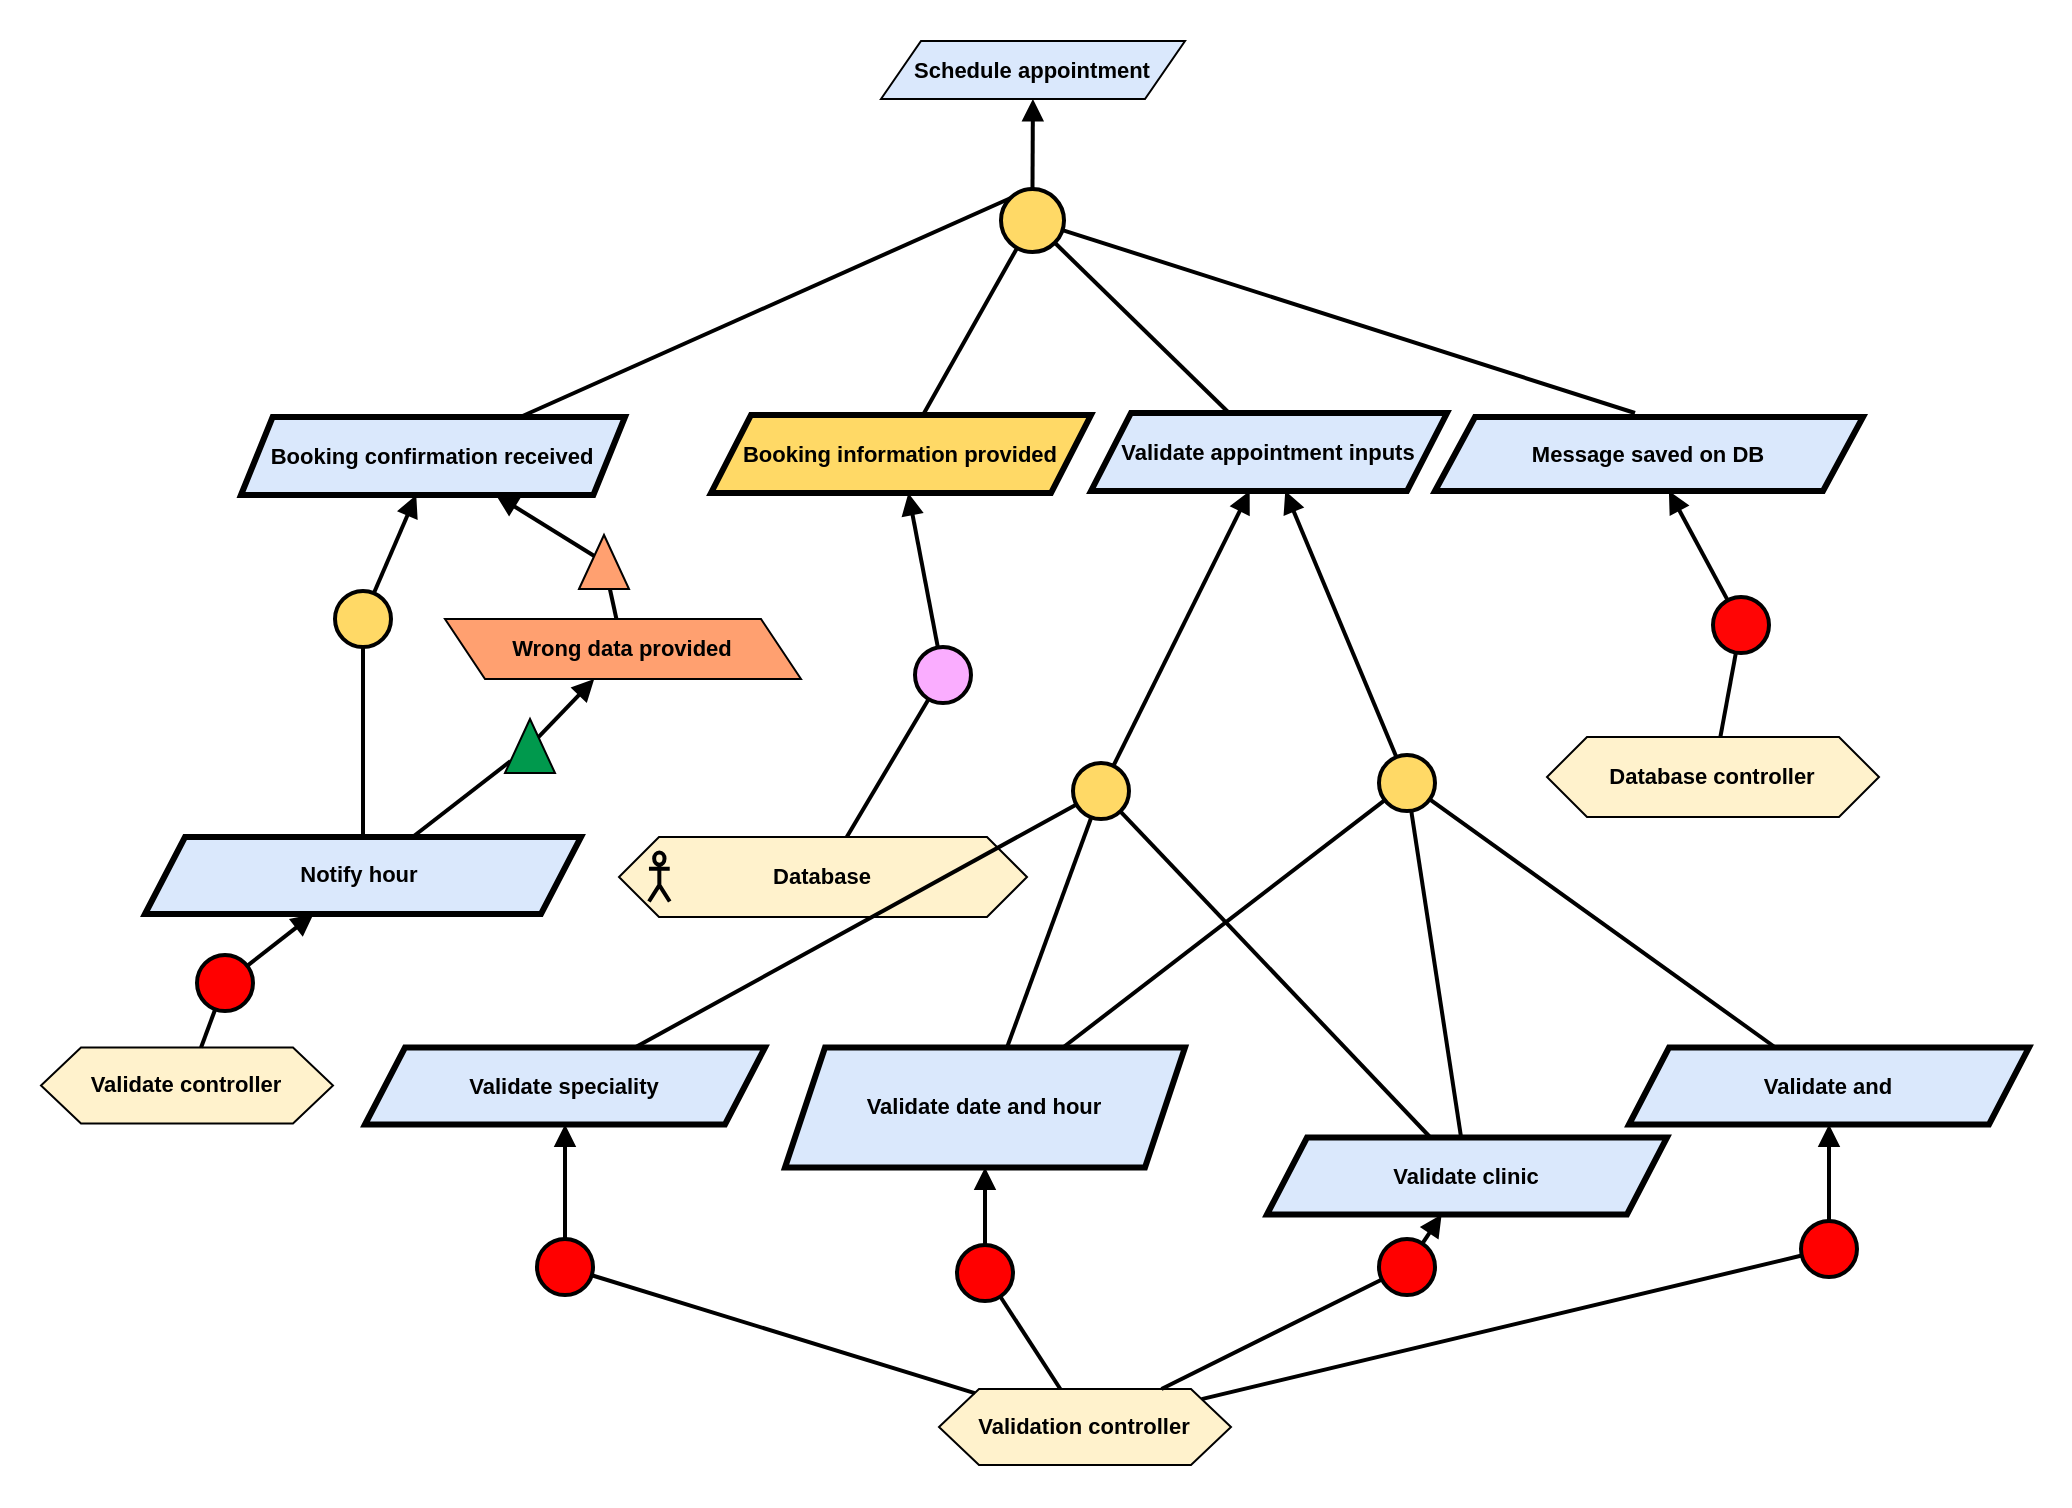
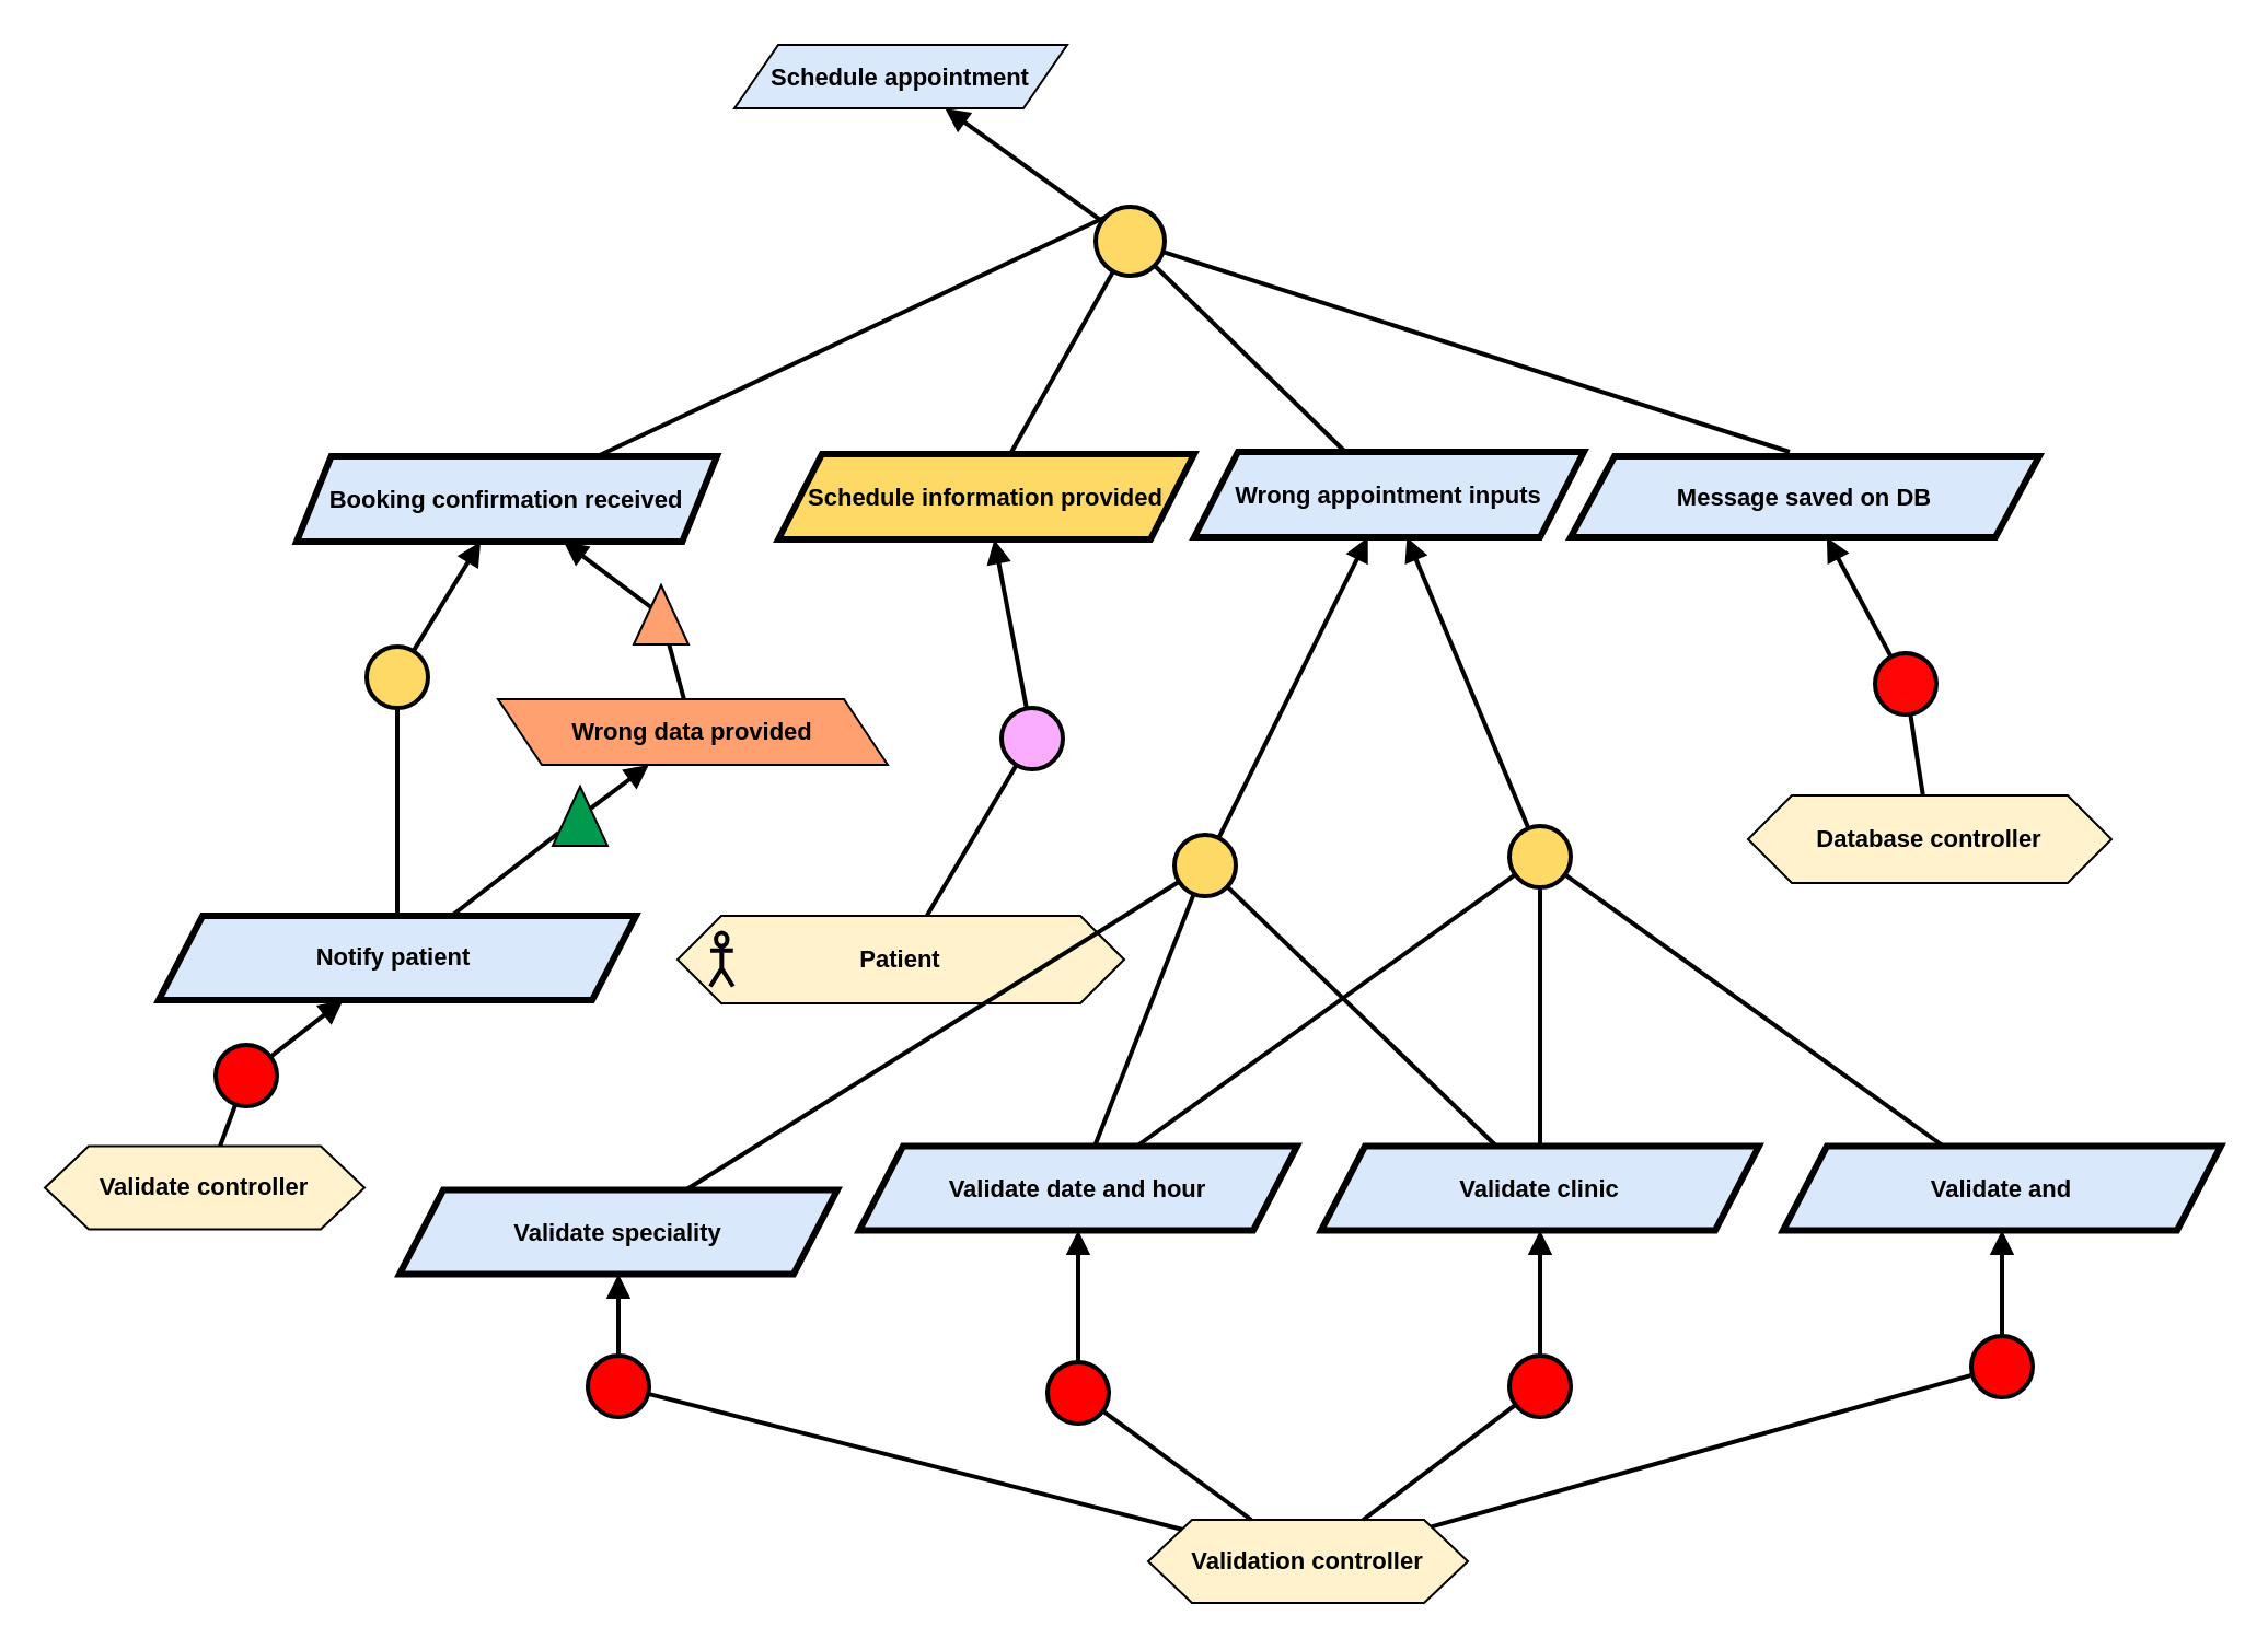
- <mxCell id="2" value="&lt;b&gt;Schedule appointment&lt;/b&gt;" style="shape=parallelogram;perimeter=parallelogramPerimeter;whiteSpace=wrap;html=1;fixedSize=1;fillColor=#dae8fc;strokeColor=#000000;fontFamily=Helvetica;fontSize=11;fontColor=default;labelBackgroundColor=none;" parent="1" vertex="1"><mxGeometry x="440" y="20" width="152" height="29" as="geometry" /></mxCell>
+ <mxCell id="2" value="&lt;b&gt;Schedule appointment&lt;/b&gt;" style="shape=parallelogram;perimeter=parallelogramPerimeter;whiteSpace=wrap;html=1;fixedSize=1;fillColor=#dae8fc;strokeColor=#000000;fontFamily=Helvetica;fontSize=11;fontColor=default;labelBackgroundColor=none;" parent="1" vertex="1"><mxGeometry x="335" y="20" width="152" height="29" as="geometry" /></mxCell>
- <mxCell id="7" value="&lt;b&gt;Validate appointment inputs&lt;/b&gt;" style="shape=parallelogram;perimeter=parallelogramPerimeter;whiteSpace=wrap;html=1;fixedSize=1;fillColor=#dae8fc;strokeColor=#000000;strokeWidth=3;fontFamily=Helvetica;fontSize=11;fontColor=default;labelBackgroundColor=none;" parent="1" vertex="1"><mxGeometry x="545" y="206" width="178" height="39" as="geometry" /></mxCell>
+ <mxCell id="7" value="&lt;b&gt;Wrong appointment inputs&lt;/b&gt;" style="shape=parallelogram;perimeter=parallelogramPerimeter;whiteSpace=wrap;html=1;fixedSize=1;fillColor=#dae8fc;strokeColor=#000000;strokeWidth=3;fontFamily=Helvetica;fontSize=11;fontColor=default;labelBackgroundColor=none;" parent="1" vertex="1"><mxGeometry x="545" y="206" width="178" height="39" as="geometry" /></mxCell>
- <mxCell id="6" value="&lt;b&gt;Booking information provided&lt;/b&gt;" style="shape=parallelogram;perimeter=parallelogramPerimeter;whiteSpace=wrap;html=1;fixedSize=1;fillColor=#FFD966;strokeColor=#000000;strokeWidth=3;fontFamily=Helvetica;fontSize=11;fontColor=default;labelBackgroundColor=none;" parent="1" vertex="1"><mxGeometry x="355" y="207" width="190" height="39" as="geometry" /></mxCell>
+ <mxCell id="6" value="&lt;b&gt;Schedule information provided&lt;/b&gt;" style="shape=parallelogram;perimeter=parallelogramPerimeter;whiteSpace=wrap;html=1;fixedSize=1;fillColor=#FFD966;strokeColor=#000000;strokeWidth=3;fontFamily=Helvetica;fontSize=11;fontColor=default;labelBackgroundColor=none;" parent="1" vertex="1"><mxGeometry x="355" y="207" width="190" height="39" as="geometry" /></mxCell>
- <mxCell id="5" value="&lt;b&gt;Booking confirmation received&lt;/b&gt;" style="shape=parallelogram;perimeter=parallelogramPerimeter;whiteSpace=wrap;html=1;fixedSize=1;fillColor=#dae8fc;strokeColor=#000000;strokeWidth=3;fontFamily=Helvetica;fontSize=11;fontColor=default;labelBackgroundColor=none;size=15.809;" parent="1" vertex="1"><mxGeometry x="120" y="208" width="192" height="39" as="geometry" /></mxCell>
+ <mxCell id="5" value="&lt;b&gt;Booking confirmation received&lt;/b&gt;" style="shape=parallelogram;perimeter=parallelogramPerimeter;whiteSpace=wrap;html=1;fixedSize=1;fillColor=#dae8fc;strokeColor=#000000;strokeWidth=3;fontFamily=Helvetica;fontSize=11;fontColor=default;labelBackgroundColor=none;size=15.809;" parent="1" vertex="1"><mxGeometry x="135" y="208" width="192" height="39" as="geometry" /></mxCell>
- <mxCell id="52" value="Wrong data provided" style="shape=parallelogram;perimeter=parallelogramPerimeter;whiteSpace=wrap;html=1;fixedSize=1;fillColor=#FFA070;fontStyle=1;fontFamily=Helvetica;fontSize=11;fontColor=default;labelBackgroundColor=none;flipH=1;flipV=0;" parent="1" vertex="1"><mxGeometry x="222" y="309" width="178" height="30" as="geometry" /></mxCell>
+ <mxCell id="52" value="Wrong data provided" style="shape=parallelogram;perimeter=parallelogramPerimeter;whiteSpace=wrap;html=1;fixedSize=1;fillColor=#FFA070;fontStyle=1;fontFamily=Helvetica;fontSize=11;fontColor=default;labelBackgroundColor=none;flipH=1;flipV=0;" parent="1" vertex="1"><mxGeometry x="227" y="319" width="178" height="30" as="geometry" /></mxCell>
- <mxCell id="48" value="&lt;div&gt;&lt;b&gt;Database controller&lt;/b&gt;&lt;/div&gt;" style="shape=hexagon;perimeter=hexagonPerimeter2;whiteSpace=wrap;html=1;fixedSize=1;fillColor=#FFF2CC;fontFamily=Helvetica;fontSize=11;fontColor=default;labelBackgroundColor=none;" parent="1" vertex="1"><mxGeometry x="773" y="368" width="166" height="40" as="geometry" /></mxCell>
+ <mxCell id="48" value="&lt;div&gt;&lt;b&gt;Database controller&lt;/b&gt;&lt;/div&gt;" style="shape=hexagon;perimeter=hexagonPerimeter2;whiteSpace=wrap;html=1;fixedSize=1;fillColor=#FFF2CC;fontFamily=Helvetica;fontSize=11;fontColor=default;labelBackgroundColor=none;" parent="1" vertex="1"><mxGeometry x="798" y="363" width="166" height="40" as="geometry" /></mxCell>
- <mxCell id="41" value="&lt;b&gt;Notify hour&amp;nbsp;&lt;/b&gt;" style="shape=parallelogram;perimeter=parallelogramPerimeter;whiteSpace=wrap;html=1;fixedSize=1;fillColor=#dae8fc;strokeColor=#000000;strokeWidth=3;fontFamily=Helvetica;fontSize=11;fontColor=default;labelBackgroundColor=none;" parent="1" vertex="1"><mxGeometry x="72" y="418" width="218" height="38.5" as="geometry" /></mxCell>
+ <mxCell id="41" value="&lt;b&gt;Notify patient&amp;nbsp;&lt;/b&gt;" style="shape=parallelogram;perimeter=parallelogramPerimeter;whiteSpace=wrap;html=1;fixedSize=1;fillColor=#dae8fc;strokeColor=#000000;strokeWidth=3;fontFamily=Helvetica;fontSize=11;fontColor=default;labelBackgroundColor=none;" parent="1" vertex="1"><mxGeometry x="72" y="418" width="218" height="38.5" as="geometry" /></mxCell>
- <mxCell id="9" value="&lt;b&gt;Database&lt;/b&gt;" style="shape=hexagon;perimeter=hexagonPerimeter2;whiteSpace=wrap;html=1;fixedSize=1;fillColor=#FFF2CC;fontFamily=Helvetica;fontSize=11;fontColor=default;labelBackgroundColor=none;" parent="8" vertex="1"><mxGeometry width="204" height="40" as="geometry" /></mxCell>
+ <mxCell id="9" value="&lt;b&gt;Patient&lt;/b&gt;" style="shape=hexagon;perimeter=hexagonPerimeter2;whiteSpace=wrap;html=1;fixedSize=1;fillColor=#FFF2CC;fontFamily=Helvetica;fontSize=11;fontColor=default;labelBackgroundColor=none;" parent="8" vertex="1"><mxGeometry width="204" height="40" as="geometry" /></mxCell>
- <mxCell id="19" value="&lt;b&gt;Validate speciality&lt;/b&gt;" style="shape=parallelogram;perimeter=parallelogramPerimeter;whiteSpace=wrap;html=1;fixedSize=1;fillColor=#dae8fc;strokeColor=#000000;strokeWidth=3;fontFamily=Helvetica;fontSize=11;fontColor=default;labelBackgroundColor=none;" parent="1" vertex="1"><mxGeometry x="182" y="523.25" width="200" height="38.5" as="geometry" /></mxCell>
+ <mxCell id="19" value="&lt;b&gt;Validate speciality&lt;/b&gt;" style="shape=parallelogram;perimeter=parallelogramPerimeter;whiteSpace=wrap;html=1;fixedSize=1;fillColor=#dae8fc;strokeColor=#000000;strokeWidth=3;fontFamily=Helvetica;fontSize=11;fontColor=default;labelBackgroundColor=none;" parent="1" vertex="1"><mxGeometry x="182" y="543.25" width="200" height="38.5" as="geometry" /></mxCell>
- <mxCell id="20" value="&lt;b&gt;Validate date and hour&lt;/b&gt;" style="shape=parallelogram;perimeter=parallelogramPerimeter;whiteSpace=wrap;html=1;fixedSize=1;fillColor=#dae8fc;strokeColor=#000000;strokeWidth=3;fontFamily=Helvetica;fontSize=11;fontColor=default;labelBackgroundColor=none;" parent="1" vertex="1"><mxGeometry x="392" y="523.25" width="200" height="60" as="geometry" /></mxCell>
+ <mxCell id="20" value="&lt;b&gt;Validate date and hour&lt;/b&gt;" style="shape=parallelogram;perimeter=parallelogramPerimeter;whiteSpace=wrap;html=1;fixedSize=1;fillColor=#dae8fc;strokeColor=#000000;strokeWidth=3;fontFamily=Helvetica;fontSize=11;fontColor=default;labelBackgroundColor=none;" parent="1" vertex="1"><mxGeometry x="392" y="523.25" width="200" height="38.5" as="geometry" /></mxCell>
- <mxCell id="21" value="&lt;b&gt;Validate clinic&lt;/b&gt;" style="shape=parallelogram;perimeter=parallelogramPerimeter;whiteSpace=wrap;html=1;fixedSize=1;fillColor=#dae8fc;strokeColor=#000000;strokeWidth=3;fontFamily=Helvetica;fontSize=11;fontColor=default;labelBackgroundColor=none;" parent="1" vertex="1"><mxGeometry x="633" y="568.25" width="200" height="38.5" as="geometry" /></mxCell>
+ <mxCell id="21" value="&lt;b&gt;Validate clinic&lt;/b&gt;" style="shape=parallelogram;perimeter=parallelogramPerimeter;whiteSpace=wrap;html=1;fixedSize=1;fillColor=#dae8fc;strokeColor=#000000;strokeWidth=3;fontFamily=Helvetica;fontSize=11;fontColor=default;labelBackgroundColor=none;" parent="1" vertex="1"><mxGeometry x="603" y="523.25" width="200" height="38.5" as="geometry" /></mxCell>
- <mxCell id="3" value="&lt;div&gt;&lt;b&gt;Validation controller&lt;/b&gt;&lt;/div&gt;" style="shape=hexagon;perimeter=hexagonPerimeter2;whiteSpace=wrap;html=1;fixedSize=1;fillColor=#FFF2CC;fontFamily=Helvetica;fontSize=11;fontColor=default;labelBackgroundColor=none;" parent="1" vertex="1"><mxGeometry x="469" y="694" width="146" height="38" as="geometry" /></mxCell>
+ <mxCell id="3" value="&lt;div&gt;&lt;b&gt;Validation controller&lt;/b&gt;&lt;/div&gt;" style="shape=hexagon;perimeter=hexagonPerimeter2;whiteSpace=wrap;html=1;fixedSize=1;fillColor=#FFF2CC;fontFamily=Helvetica;fontSize=11;fontColor=default;labelBackgroundColor=none;" parent="1" vertex="1"><mxGeometry x="524" y="694" width="146" height="38" as="geometry" /></mxCell>
